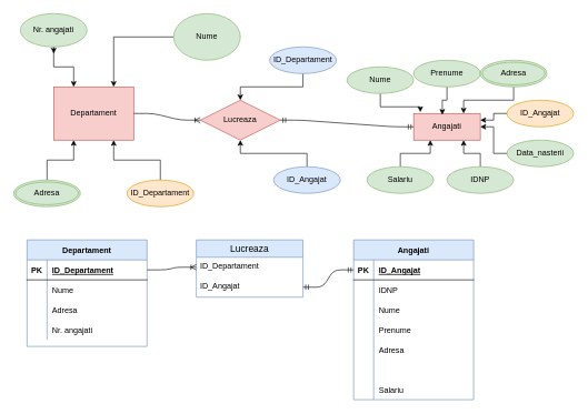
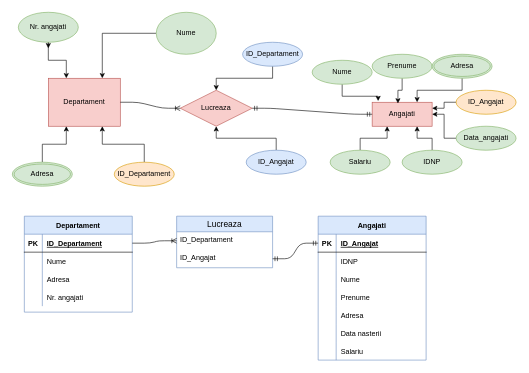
- <mxCell id="23" value="Data_nasterii" style="ellipse;whiteSpace=wrap;html=1;align=center;fillColor=#d5e8d4;strokeColor=#82b366;" parent="1" vertex="1"><mxGeometry x="760" y="210" width="100" height="40" as="geometry" /></mxCell>
+ <mxCell id="23" value="Data_angajati" style="ellipse;whiteSpace=wrap;html=1;align=center;fillColor=#d5e8d4;strokeColor=#82b366;" parent="1" vertex="1"><mxGeometry x="760" y="210" width="100" height="40" as="geometry" /></mxCell>
+ <mxCell id="52" value="Data nasterii" style="shape=partialRectangle;connectable=0;fillColor=none;top=0;left=0;bottom=0;right=0;align=left;spacingLeft=6;overflow=hidden;" parent="50" vertex="1"><mxGeometry x="30" width="150" height="30" as="geometry" /></mxCell>
